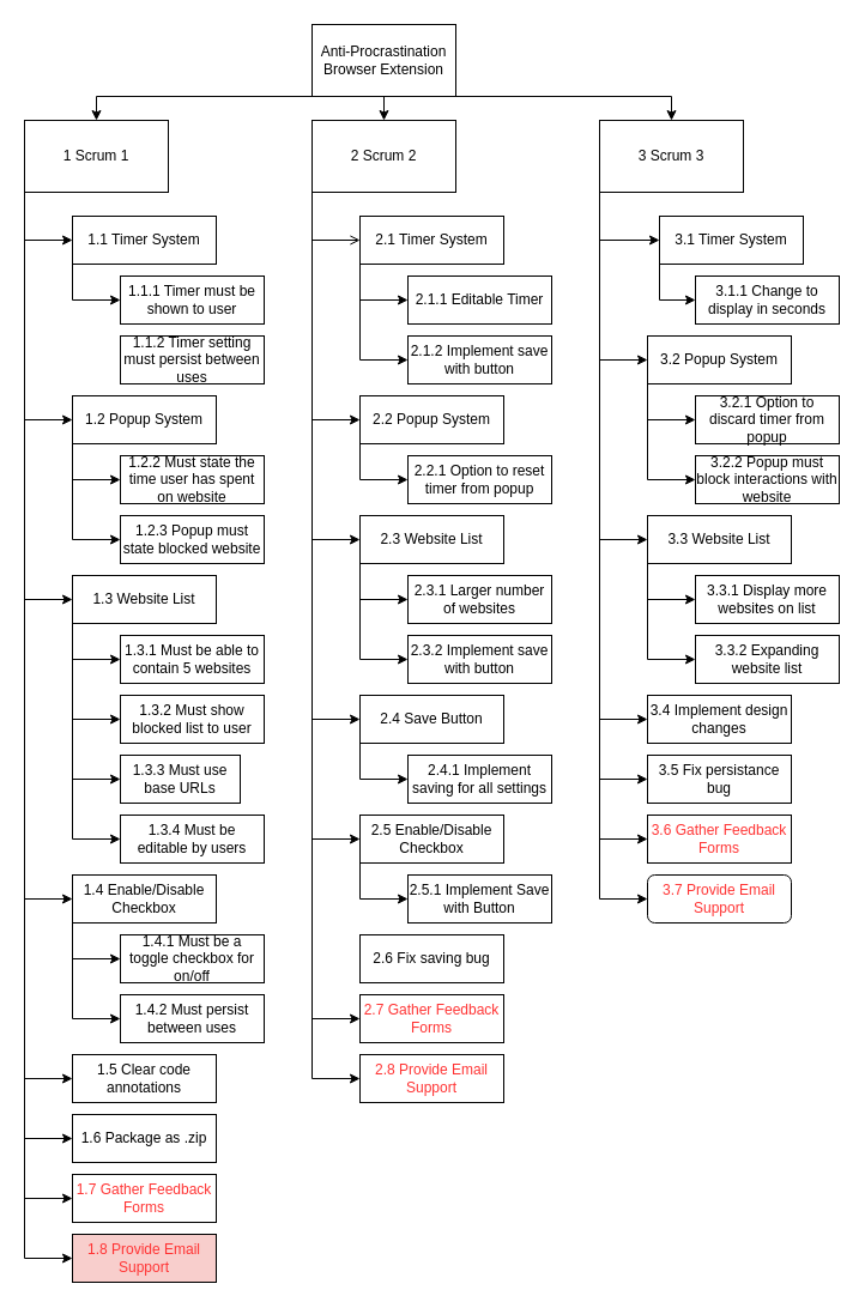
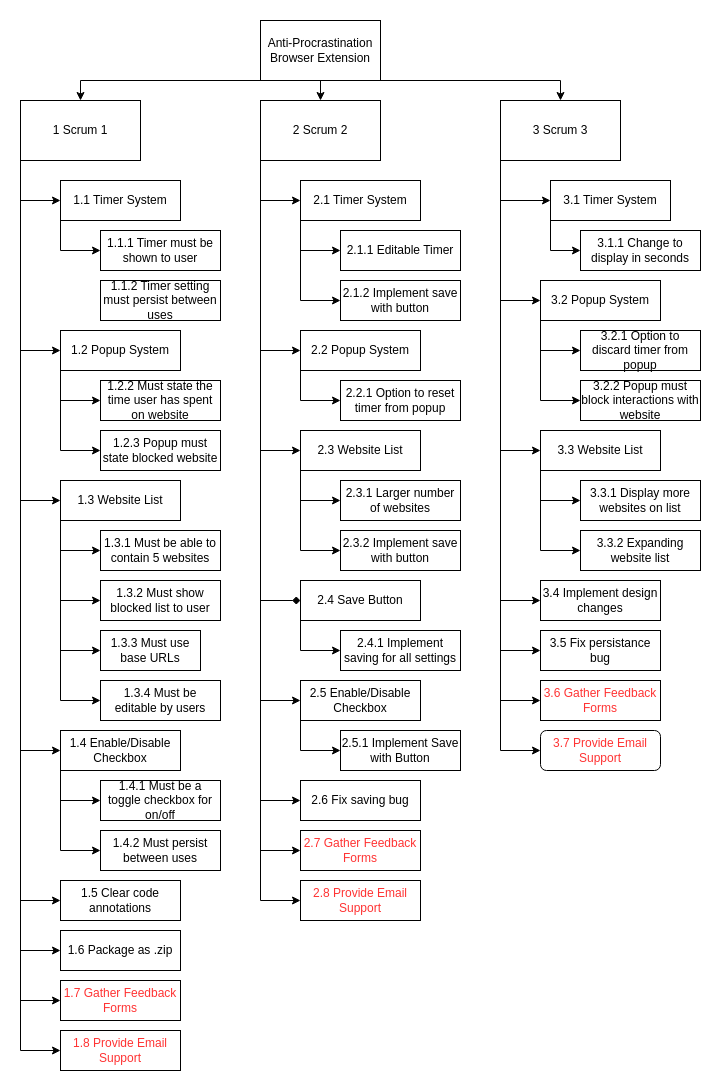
- <mxCell id="6" style="edgeStyle=orthogonalEdgeStyle;rounded=0;orthogonalLoop=1;jettySize=auto;html=1;exitX=0;exitY=1;exitDx=0;exitDy=0;entryX=0;entryY=0.5;entryDx=0;entryDy=0;endArrow=open;" edge="1" parent="1" source="14" target="49"><mxGeometry relative="1" as="geometry" /></mxCell>
+ <mxCell id="6" style="edgeStyle=orthogonalEdgeStyle;rounded=0;orthogonalLoop=1;jettySize=auto;html=1;exitX=0;exitY=1;exitDx=0;exitDy=0;entryX=0;entryY=0.5;entryDx=0;entryDy=0;" edge="1" parent="1" source="14" target="49"><mxGeometry relative="1" as="geometry" /></mxCell>
- <mxCell id="9" style="edgeStyle=orthogonalEdgeStyle;rounded=0;orthogonalLoop=1;jettySize=auto;html=1;exitX=0;exitY=1;exitDx=0;exitDy=0;entryX=0;entryY=0.5;entryDx=0;entryDy=0;" edge="1" parent="1" source="14" target="46"><mxGeometry relative="1" as="geometry" /></mxCell>
+ <mxCell id="9" style="edgeStyle=orthogonalEdgeStyle;rounded=0;orthogonalLoop=1;jettySize=auto;html=1;exitX=0;exitY=1;exitDx=0;exitDy=0;entryX=0;entryY=0.5;entryDx=0;entryDy=0;endArrow=diamond;" edge="1" parent="1" source="14" target="46"><mxGeometry relative="1" as="geometry" /></mxCell>
+ <mxCell id="11" style="edgeStyle=orthogonalEdgeStyle;rounded=0;orthogonalLoop=1;jettySize=auto;html=1;exitX=0;exitY=1;exitDx=0;exitDy=0;entryX=0;entryY=0.5;entryDx=0;entryDy=0;" edge="1" parent="1" source="14" target="90"><mxGeometry relative="1" as="geometry" /></mxCell>
- <mxCell id="96" value="&lt;font color=&quot;#ff3333&quot;&gt;1.8 Provide Email Support&lt;/font&gt;" style="rounded=0;whiteSpace=wrap;html=1;fillColor=#f8cecc;" vertex="1" parent="1"><mxGeometry x="60" y="1030" width="120" height="40" as="geometry" /></mxCell>
+ <mxCell id="96" value="&lt;font color=&quot;#ff3333&quot;&gt;1.8 Provide Email Support&lt;/font&gt;" style="rounded=0;whiteSpace=wrap;html=1;" vertex="1" parent="1"><mxGeometry x="60" y="1030" width="120" height="40" as="geometry" /></mxCell>
